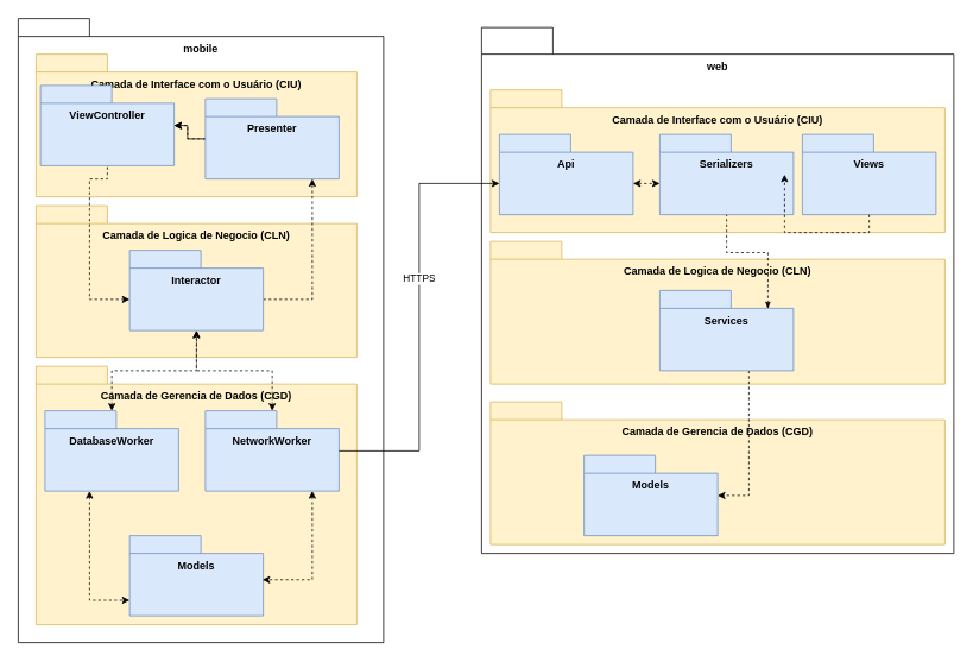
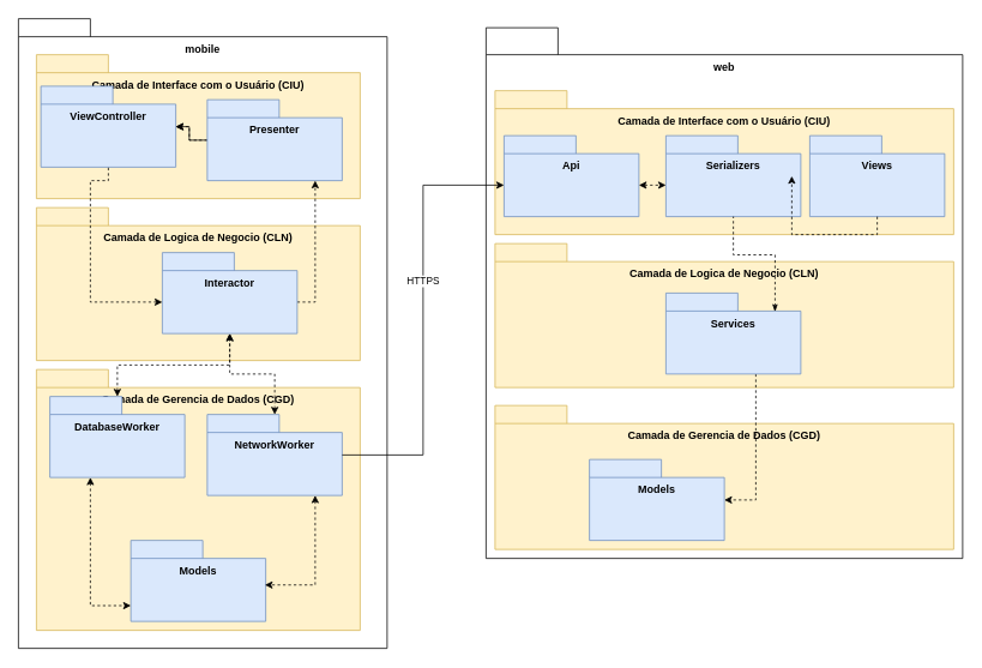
- <mxCell id="11" value="Interactor" style="shape=folder;fontStyle=1;tabWidth=80;tabHeight=20;tabPosition=left;html=1;boundedLbl=1;whiteSpace=wrap;verticalAlign=top;fillColor=#dae8fc;strokeColor=#6c8ebf;" parent="1" vertex="1"><mxGeometry x="145" y="280" width="150" height="90" as="geometry" /></mxCell>
+ <mxCell id="11" value="Interactor" style="shape=folder;fontStyle=1;tabWidth=80;tabHeight=20;tabPosition=left;html=1;boundedLbl=1;whiteSpace=wrap;verticalAlign=top;fillColor=#dae8fc;strokeColor=#6c8ebf;" parent="1" vertex="1"><mxGeometry x="180" y="280" width="150" height="90" as="geometry" /></mxCell>
- <mxCell id="13" value="DatabaseWorker" style="shape=folder;fontStyle=1;tabWidth=80;tabHeight=20;tabPosition=left;html=1;boundedLbl=1;whiteSpace=wrap;verticalAlign=top;fillColor=#dae8fc;strokeColor=#6c8ebf;" parent="1" vertex="1"><mxGeometry x="50" y="460" width="150" height="90" as="geometry" /></mxCell>
+ <mxCell id="13" value="DatabaseWorker" style="shape=folder;fontStyle=1;tabWidth=80;tabHeight=20;tabPosition=left;html=1;boundedLbl=1;whiteSpace=wrap;verticalAlign=top;fillColor=#dae8fc;strokeColor=#6c8ebf;" parent="1" vertex="1"><mxGeometry x="55" y="440" width="150" height="90" as="geometry" /></mxCell>
